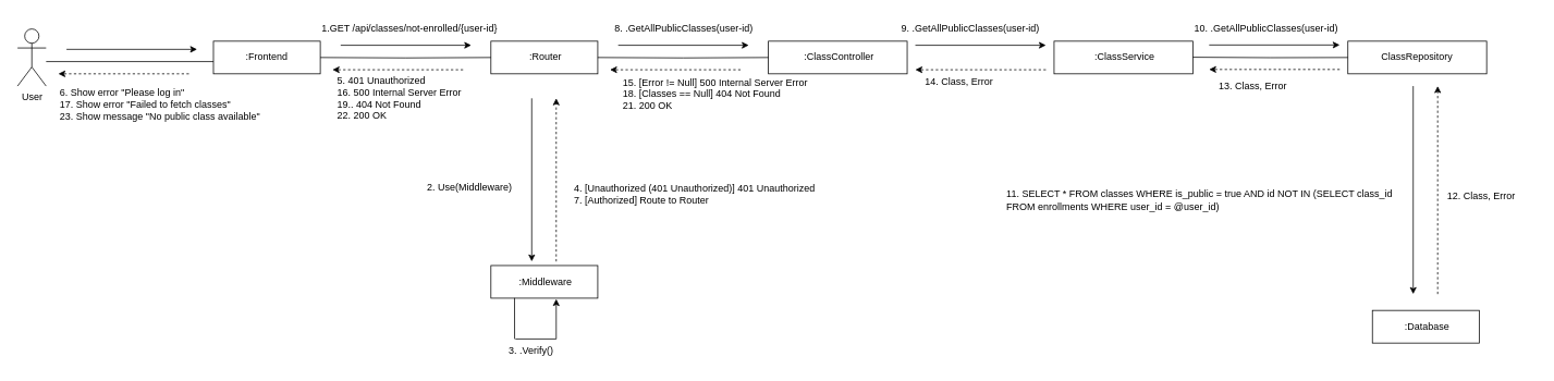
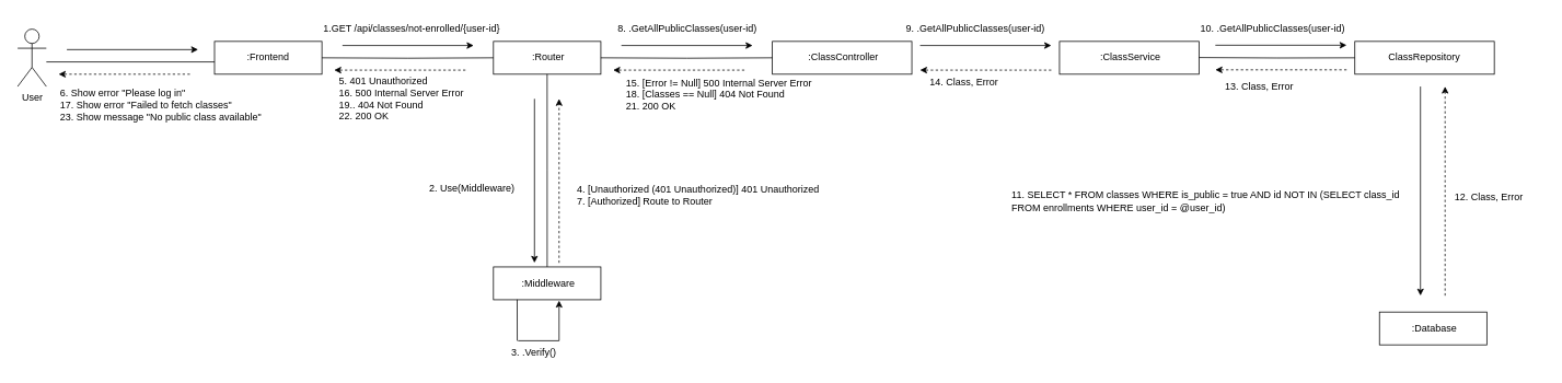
+ <mxCell id="16" style="edgeStyle=orthogonalEdgeStyle;rounded=0;orthogonalLoop=1;jettySize=auto;html=1;entryX=0.5;entryY=1;entryDx=0;entryDy=0;endArrow=none;startFill=0;" parent="1" source="17" target="7" edge="1"><mxGeometry relative="1" as="geometry" /></mxCell>
